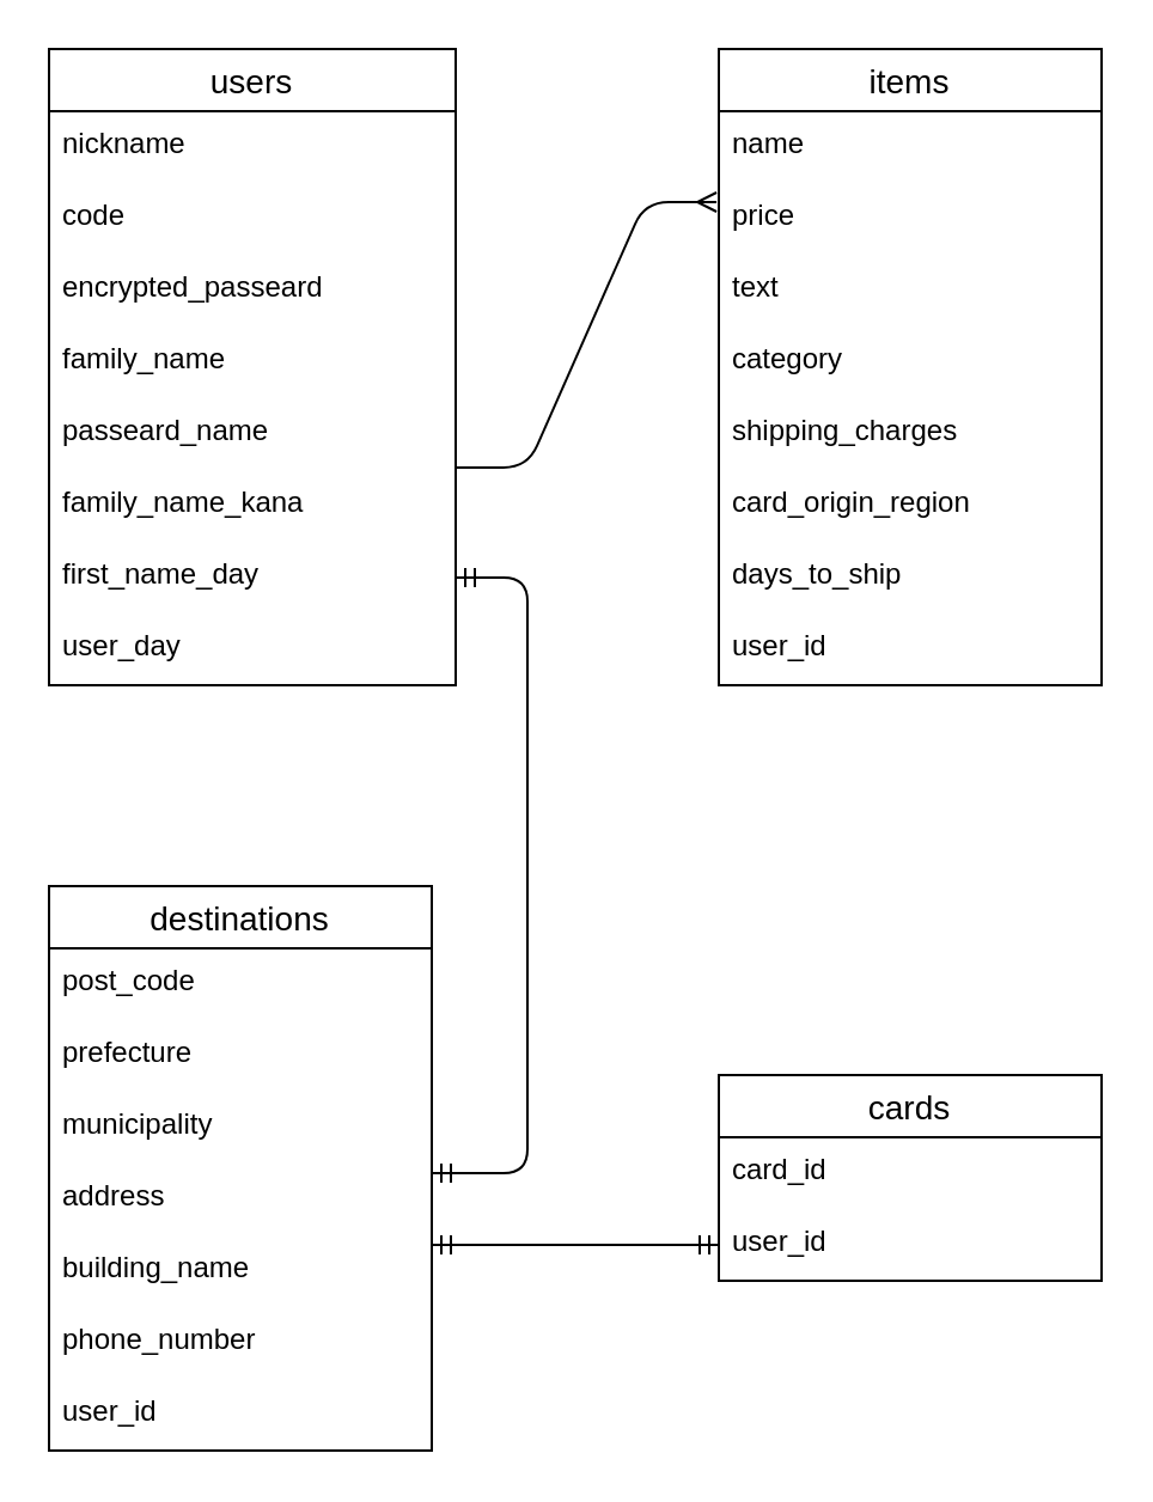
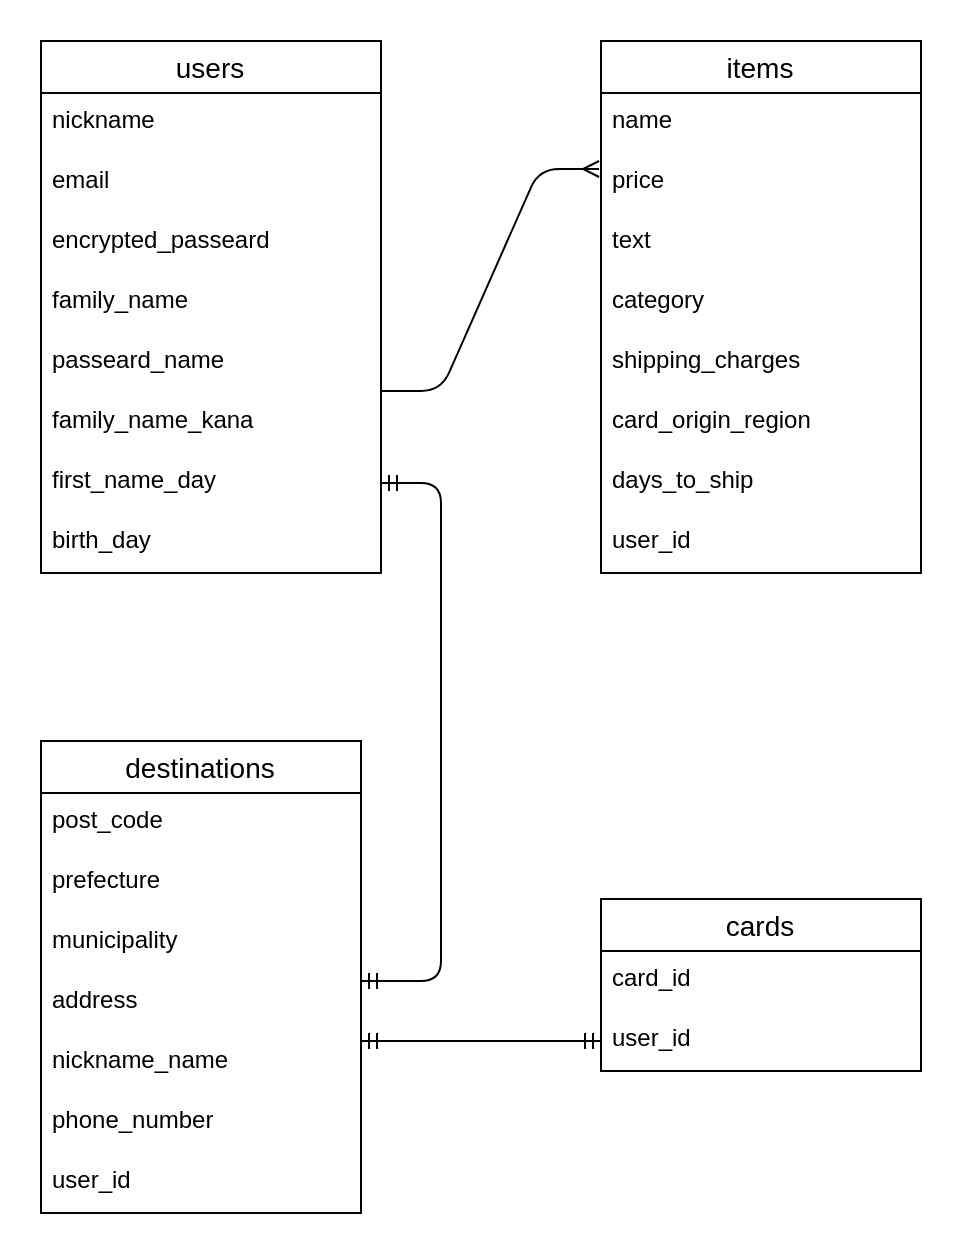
- <mxCell id="4" value="code" style="text;strokeColor=none;fillColor=none;spacingLeft=4;spacingRight=4;overflow=hidden;rotatable=0;points=[[0,0.5],[1,0.5]];portConstraint=eastwest;fontSize=12;" vertex="1" parent="2"><mxGeometry y="56" width="170" height="30" as="geometry" /></mxCell>
+ <mxCell id="4" value="email" style="text;strokeColor=none;fillColor=none;spacingLeft=4;spacingRight=4;overflow=hidden;rotatable=0;points=[[0,0.5],[1,0.5]];portConstraint=eastwest;fontSize=12;" vertex="1" parent="2"><mxGeometry y="56" width="170" height="30" as="geometry" /></mxCell>
- <mxCell id="10" value="user_day" style="text;strokeColor=none;fillColor=none;spacingLeft=4;spacingRight=4;overflow=hidden;rotatable=0;points=[[0,0.5],[1,0.5]];portConstraint=eastwest;fontSize=12;" vertex="1" parent="2"><mxGeometry y="236" width="170" height="30" as="geometry" /></mxCell>
+ <mxCell id="10" value="birth_day" style="text;strokeColor=none;fillColor=none;spacingLeft=4;spacingRight=4;overflow=hidden;rotatable=0;points=[[0,0.5],[1,0.5]];portConstraint=eastwest;fontSize=12;" vertex="1" parent="2"><mxGeometry y="236" width="170" height="30" as="geometry" /></mxCell>
- <mxCell id="25" value="building_name" style="text;strokeColor=none;fillColor=none;spacingLeft=4;spacingRight=4;overflow=hidden;rotatable=0;points=[[0,0.5],[1,0.5]];portConstraint=eastwest;fontSize=12;whiteSpace=wrap;labelBackgroundColor=none;labelBorderColor=none;" vertex="1" parent="20"><mxGeometry y="146" width="160" height="30" as="geometry" /></mxCell>
+ <mxCell id="25" value="nickname_name" style="text;strokeColor=none;fillColor=none;spacingLeft=4;spacingRight=4;overflow=hidden;rotatable=0;points=[[0,0.5],[1,0.5]];portConstraint=eastwest;fontSize=12;whiteSpace=wrap;labelBackgroundColor=none;labelBorderColor=none;" vertex="1" parent="20"><mxGeometry y="146" width="160" height="30" as="geometry" /></mxCell>
